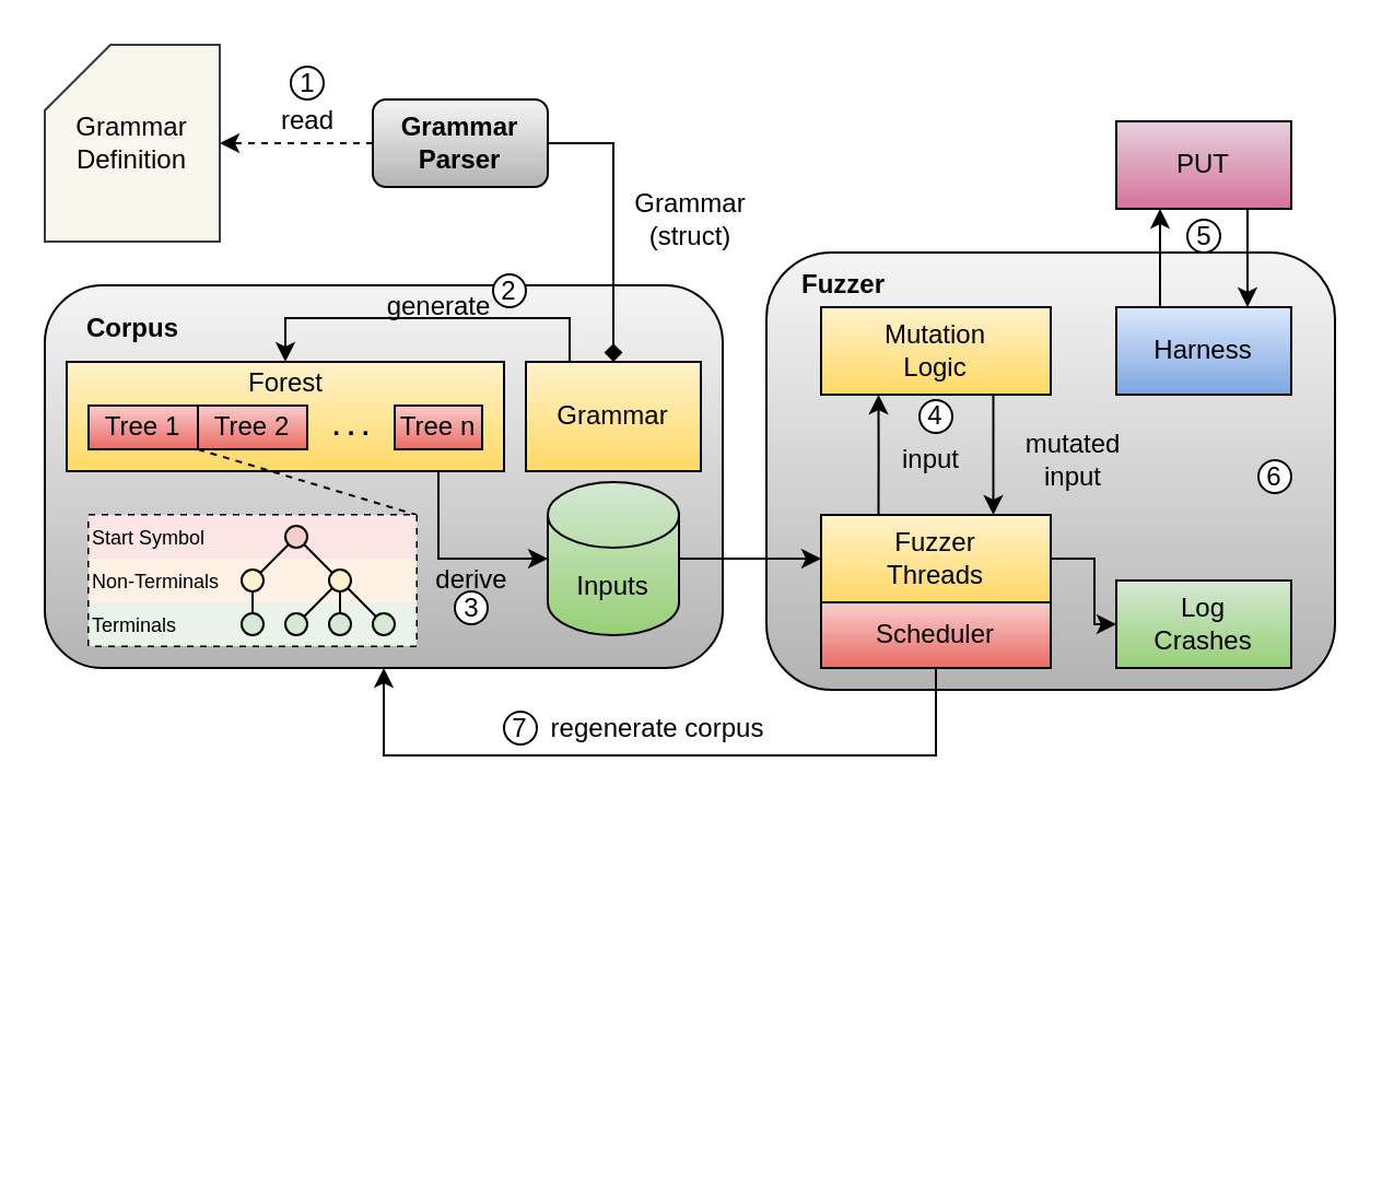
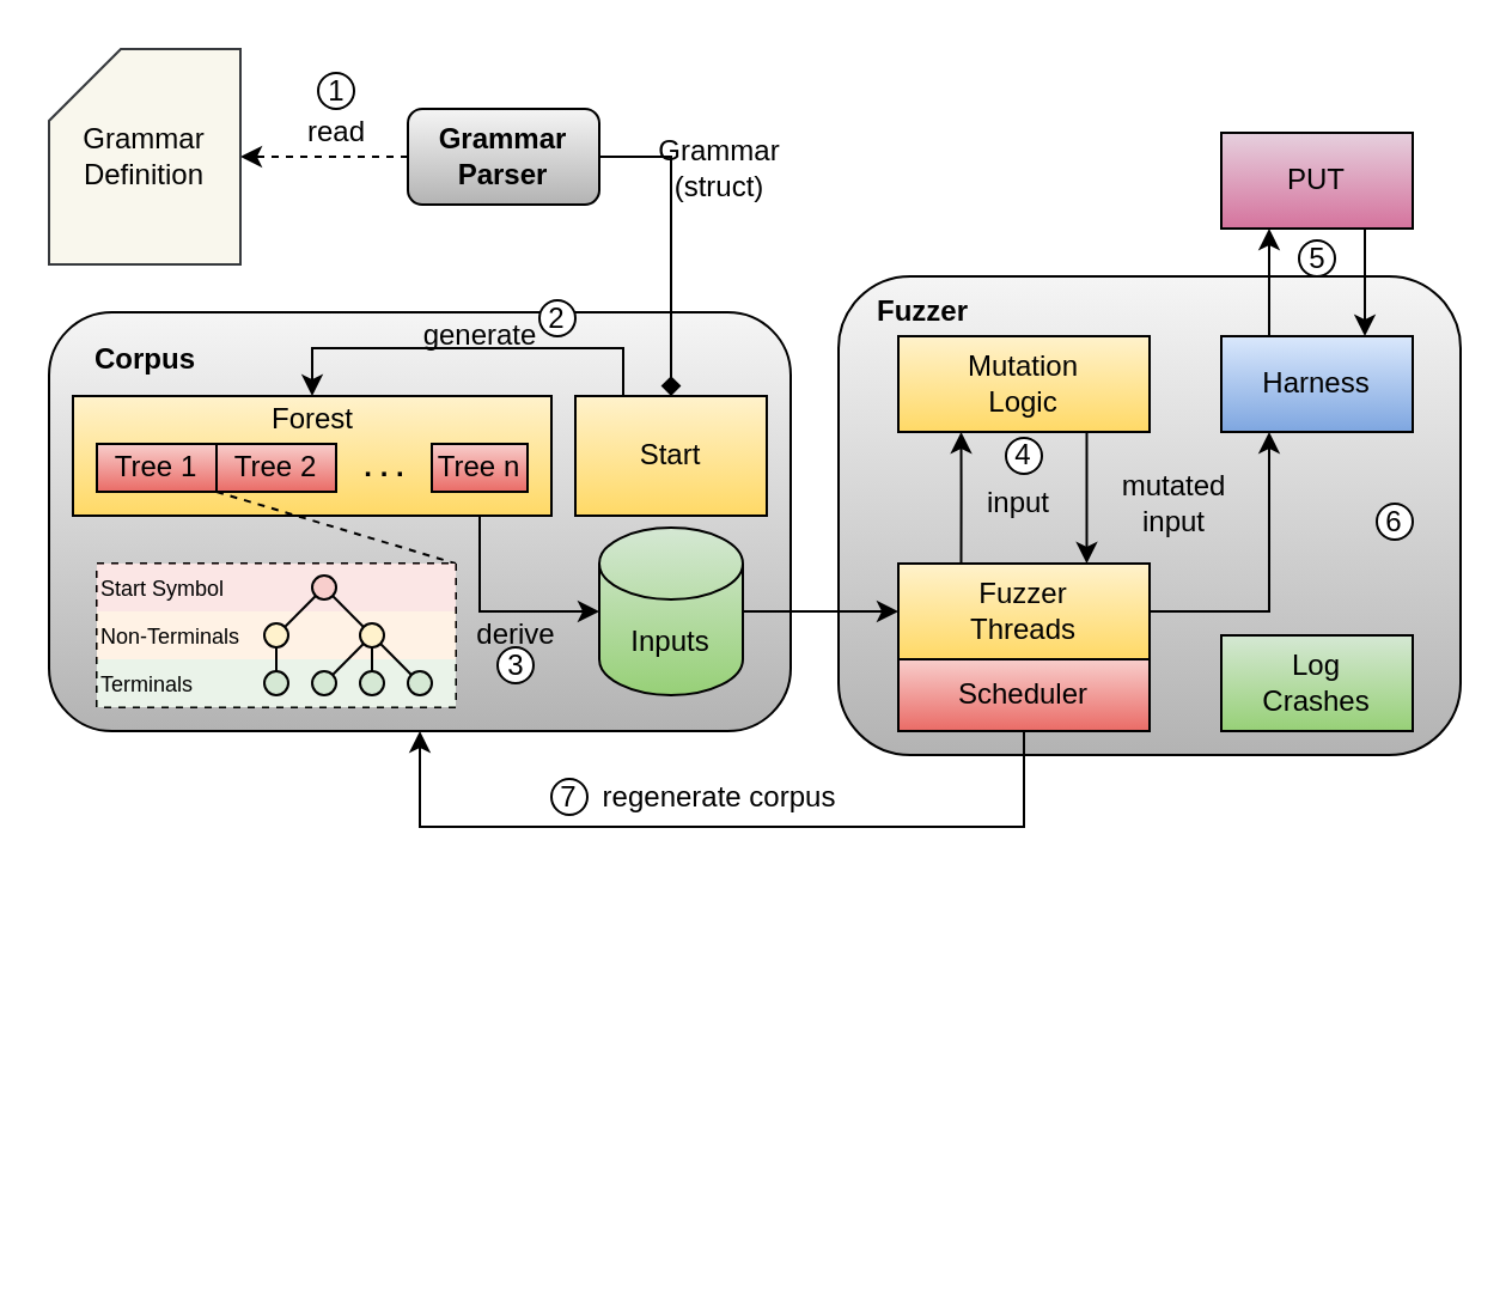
- <mxCell id="9" value="&lt;div&gt;Grammar&lt;/div&gt;&lt;div&gt;(struct)&lt;br&gt;&lt;/div&gt;" style="text;html=1;align=center;verticalAlign=middle;resizable=0;points=[];autosize=1;strokeColor=none;fillColor=none;" vertex="1" parent="1"><mxGeometry x="280" y="85" width="70" height="30" as="geometry" /></mxCell>
+ <mxCell id="9" value="&lt;div&gt;Grammar&lt;/div&gt;&lt;div&gt;(struct)&lt;br&gt;&lt;/div&gt;" style="text;html=1;align=center;verticalAlign=middle;resizable=0;points=[];autosize=1;strokeColor=none;fillColor=none;" vertex="1" parent="1"><mxGeometry x="265" y="55" width="70" height="30" as="geometry" /></mxCell>
- <mxCell id="20" value="Grammar" style="rounded=0;whiteSpace=wrap;html=1;gradientColor=#ffd966;fillColor=#fff2cc;strokeColor=#000000;" vertex="1" parent="1"><mxGeometry x="240" y="165" width="80" height="50" as="geometry" /></mxCell>
+ <mxCell id="20" value="Start" style="rounded=0;whiteSpace=wrap;html=1;gradientColor=#ffd966;fillColor=#fff2cc;strokeColor=#000000;" vertex="1" parent="1"><mxGeometry x="240" y="165" width="80" height="50" as="geometry" /></mxCell>
- <mxCell id="50" style="edgeStyle=orthogonalEdgeStyle;rounded=0;orthogonalLoop=1;jettySize=auto;html=1;exitX=1;exitY=0.5;exitDx=0;exitDy=0;startArrow=none;startFill=0;endArrow=classic;endFill=1;strokeColor=#000000;" edge="1" parent="1" source="51" target="60"><mxGeometry relative="1" as="geometry" /></mxCell>
+ <mxCell id="50" style="edgeStyle=orthogonalEdgeStyle;rounded=0;orthogonalLoop=1;jettySize=auto;html=1;exitX=1;exitY=0.5;exitDx=0;exitDy=0;entryX=0.25;entryY=1;entryDx=0;entryDy=0;startArrow=none;startFill=0;endArrow=classic;endFill=1;strokeColor=#000000;" edge="1" parent="1" source="51" target="57"><mxGeometry relative="1" as="geometry" /></mxCell>
